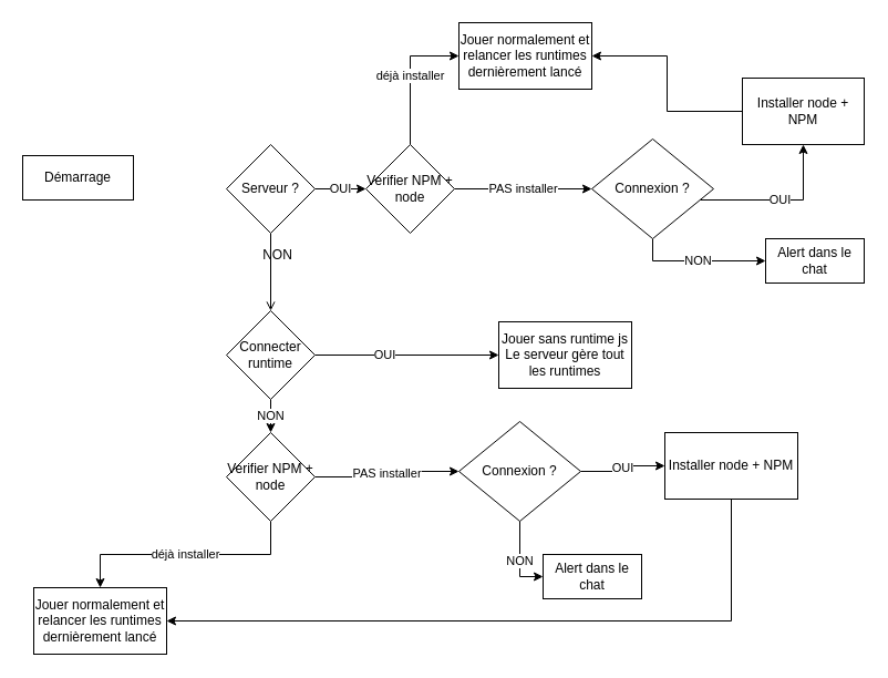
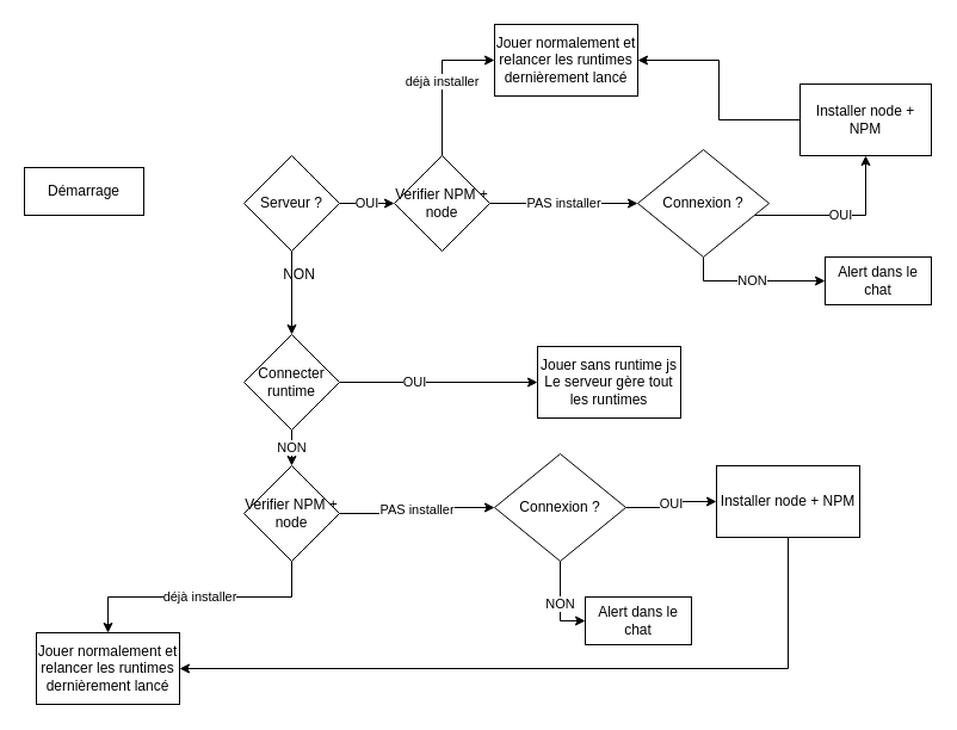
- <mxCell id="6" style="edgeStyle=orthogonalEdgeStyle;rounded=0;orthogonalLoop=1;jettySize=auto;html=1;entryX=0.5;entryY=0;entryDx=0;entryDy=0;endArrow=open;" parent="1" source="8" target="14" edge="1"><mxGeometry relative="1" as="geometry" /></mxCell>
+ <mxCell id="6" style="edgeStyle=orthogonalEdgeStyle;rounded=0;orthogonalLoop=1;jettySize=auto;html=1;entryX=0.5;entryY=0;entryDx=0;entryDy=0;" parent="1" source="8" target="14" edge="1"><mxGeometry relative="1" as="geometry" /></mxCell>
